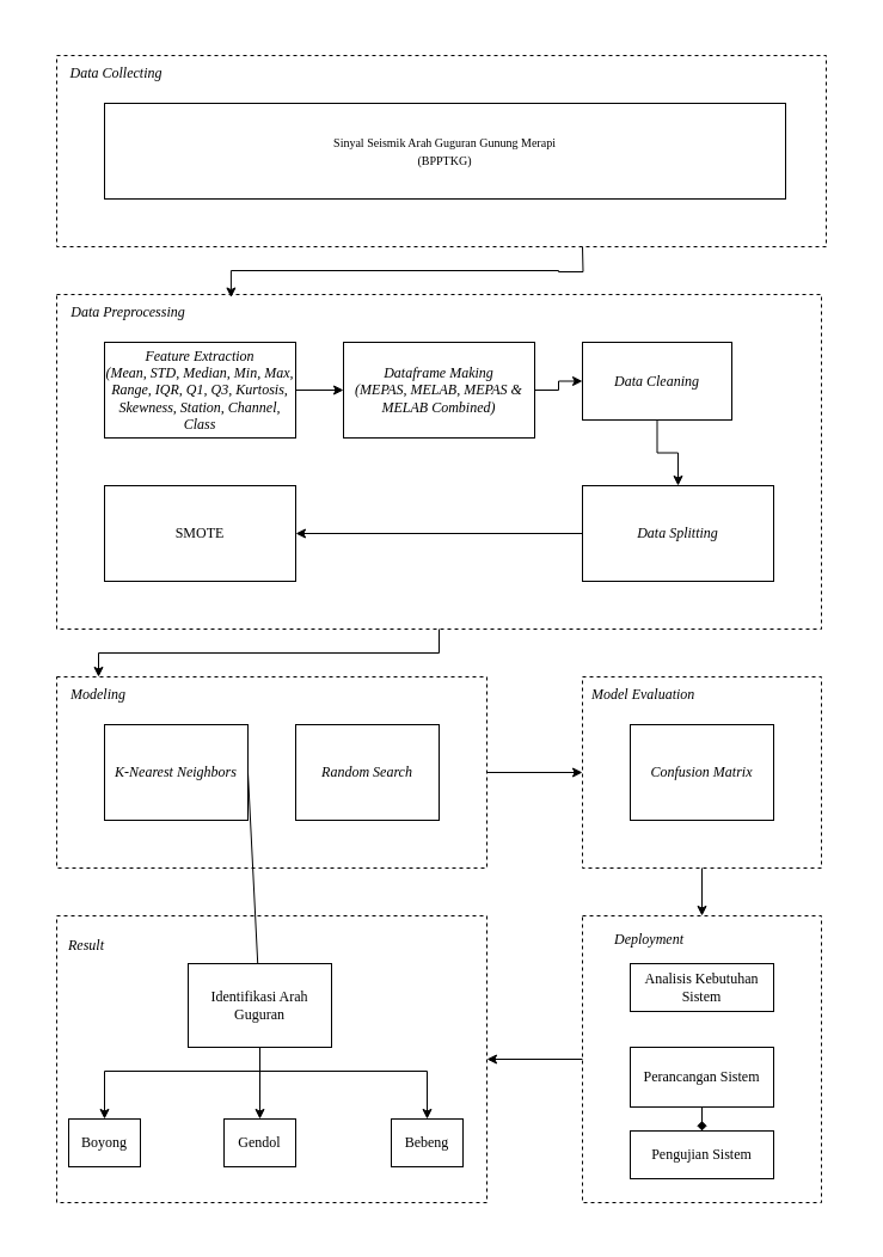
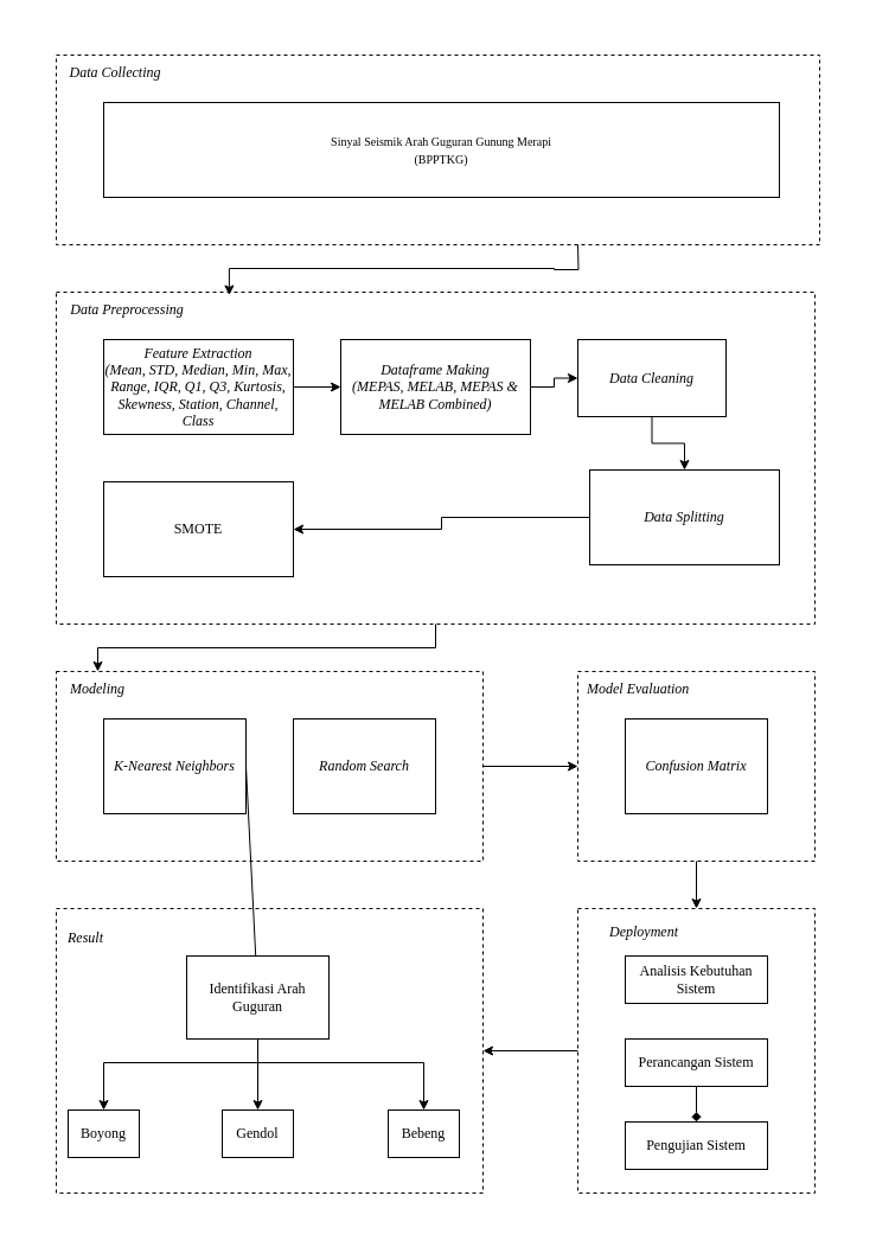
- <mxCell id="12" value="&lt;font face=&quot;Times New Roman&quot;&gt;Data Splitting&lt;/font&gt;" style="rounded=0;whiteSpace=wrap;html=1;fontStyle=2" parent="1" vertex="1"><mxGeometry x="487" y="406" width="160" height="80" as="geometry" /></mxCell>
+ <mxCell id="12" value="&lt;font face=&quot;Times New Roman&quot;&gt;Data Splitting&lt;/font&gt;" style="rounded=0;whiteSpace=wrap;html=1;fontStyle=2" parent="1" vertex="1"><mxGeometry x="497" y="396" width="160" height="80" as="geometry" /></mxCell>
- <mxCell id="33" value="&lt;font face=&quot;Times New Roman&quot;&gt;Perancangan Sistem&lt;/font&gt;" style="rounded=0;whiteSpace=wrap;html=1;" parent="1" vertex="1"><mxGeometry x="527" y="876" width="120" height="50" as="geometry" /></mxCell>
+ <mxCell id="33" value="&lt;font face=&quot;Times New Roman&quot;&gt;Perancangan Sistem&lt;/font&gt;" style="rounded=0;whiteSpace=wrap;html=1;" parent="1" vertex="1"><mxGeometry x="527" y="876" width="120" height="40" as="geometry" /></mxCell>
